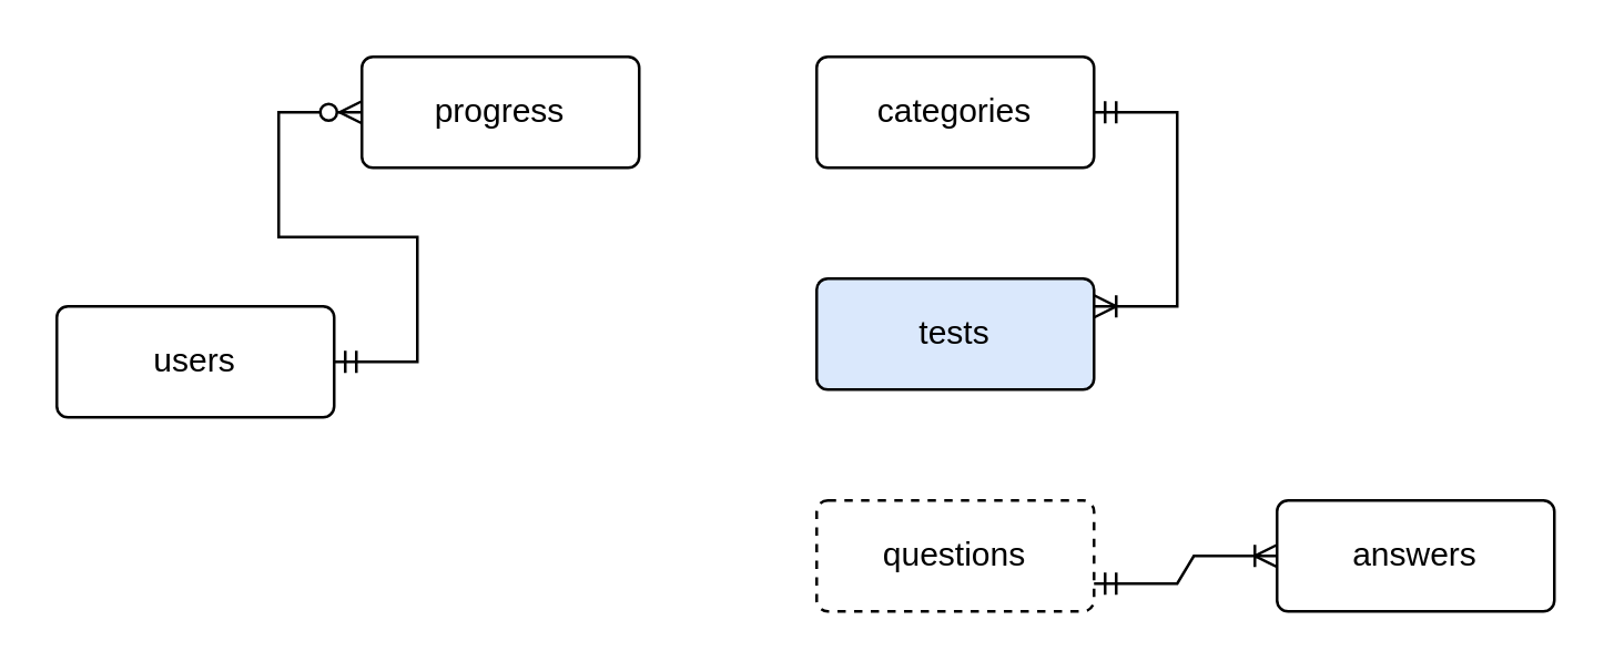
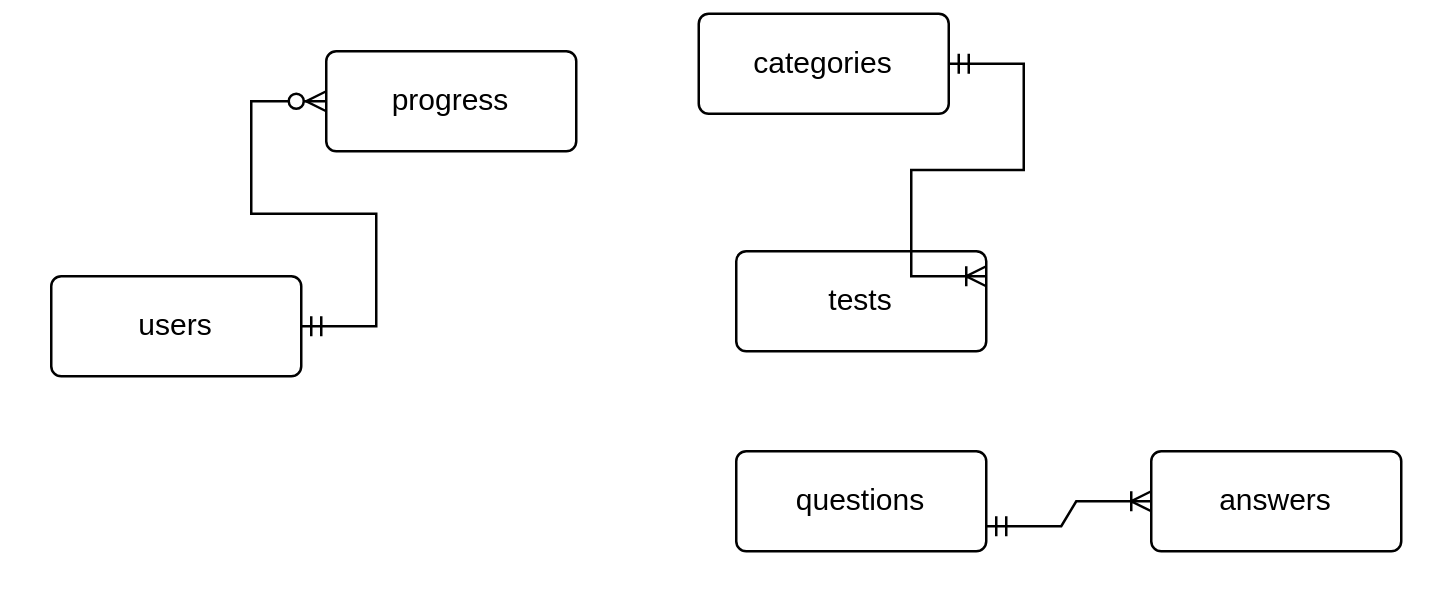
- <mxCell id="3" value="categories" style="rounded=1;arcSize=10;whiteSpace=wrap;html=1;align=center;" vertex="1" parent="1"><mxGeometry x="294" y="20" width="100" height="40" as="geometry" /></mxCell>
+ <mxCell id="3" value="categories" style="rounded=1;arcSize=10;whiteSpace=wrap;html=1;align=center;" vertex="1" parent="1"><mxGeometry x="279" y="5" width="100" height="40" as="geometry" /></mxCell>
- <mxCell id="7" value="tests" style="rounded=1;arcSize=10;whiteSpace=wrap;html=1;align=center;fillColor=#dae8fc;" vertex="1" parent="1"><mxGeometry x="294" y="100" width="100" height="40" as="geometry" /></mxCell>
+ <mxCell id="7" value="tests" style="rounded=1;arcSize=10;whiteSpace=wrap;html=1;align=center;" vertex="1" parent="1"><mxGeometry x="294" y="100" width="100" height="40" as="geometry" /></mxCell>
- <mxCell id="4" value="questions" style="rounded=1;arcSize=10;whiteSpace=wrap;html=1;align=center;dashed=1;" vertex="1" parent="1"><mxGeometry x="294" y="180" width="100" height="40" as="geometry" /></mxCell>
+ <mxCell id="4" value="questions" style="rounded=1;arcSize=10;whiteSpace=wrap;html=1;align=center;" vertex="1" parent="1"><mxGeometry x="294" y="180" width="100" height="40" as="geometry" /></mxCell>
